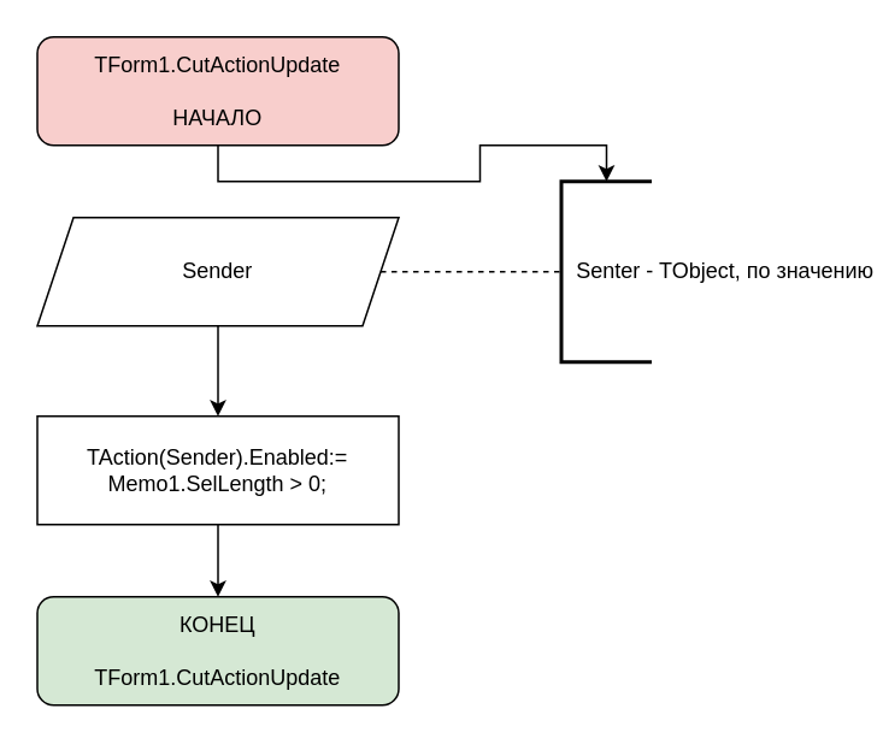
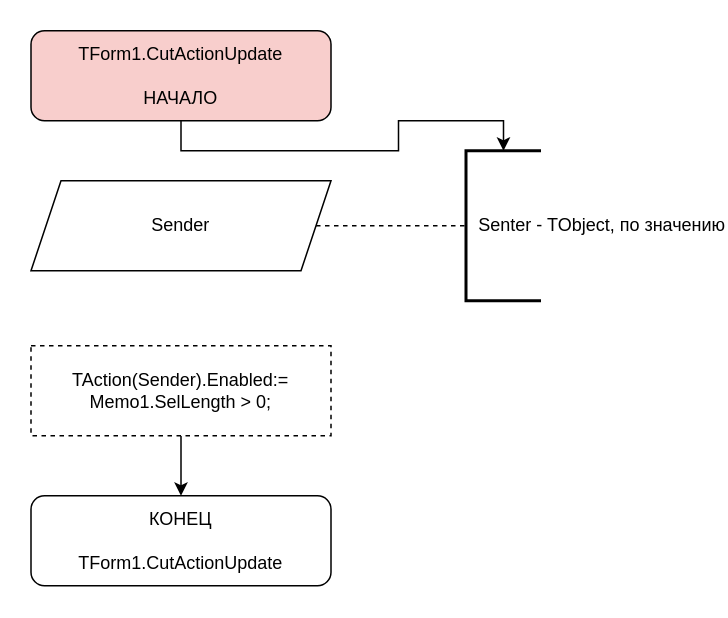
- <mxCell id="7" style="edgeStyle=orthogonalEdgeStyle;rounded=0;orthogonalLoop=1;jettySize=auto;html=1;exitX=0.5;exitY=1;exitDx=0;exitDy=0;entryX=0.5;entryY=0;entryDx=0;entryDy=0;" edge="1" parent="1" source="8" target="5"><mxGeometry relative="1" as="geometry" /></mxCell>
- <mxCell id="5" value="TAction(Sender).Enabled:= Memo1.SelLength &amp;gt; 0;" style="rounded=0;whiteSpace=wrap;html=1;" vertex="1" parent="1"><mxGeometry x="20" y="230" width="200" height="60" as="geometry" /></mxCell>
+ <mxCell id="5" value="TAction(Sender).Enabled:= Memo1.SelLength &amp;gt; 0;" style="rounded=0;whiteSpace=wrap;html=1;dashed=1;" vertex="1" parent="1"><mxGeometry x="20" y="230" width="200" height="60" as="geometry" /></mxCell>
- <mxCell id="6" value="КОНЕЦ&lt;br&gt;&lt;br&gt;TForm1.CutActionUpdate" style="rounded=1;whiteSpace=wrap;html=1;fillColor=#d5e8d4;" vertex="1" parent="1"><mxGeometry x="20" y="330" width="200" height="60" as="geometry" /></mxCell>
+ <mxCell id="6" value="КОНЕЦ&lt;br&gt;&lt;br&gt;TForm1.CutActionUpdate" style="rounded=1;whiteSpace=wrap;html=1;" vertex="1" parent="1"><mxGeometry x="20" y="330" width="200" height="60" as="geometry" /></mxCell>
